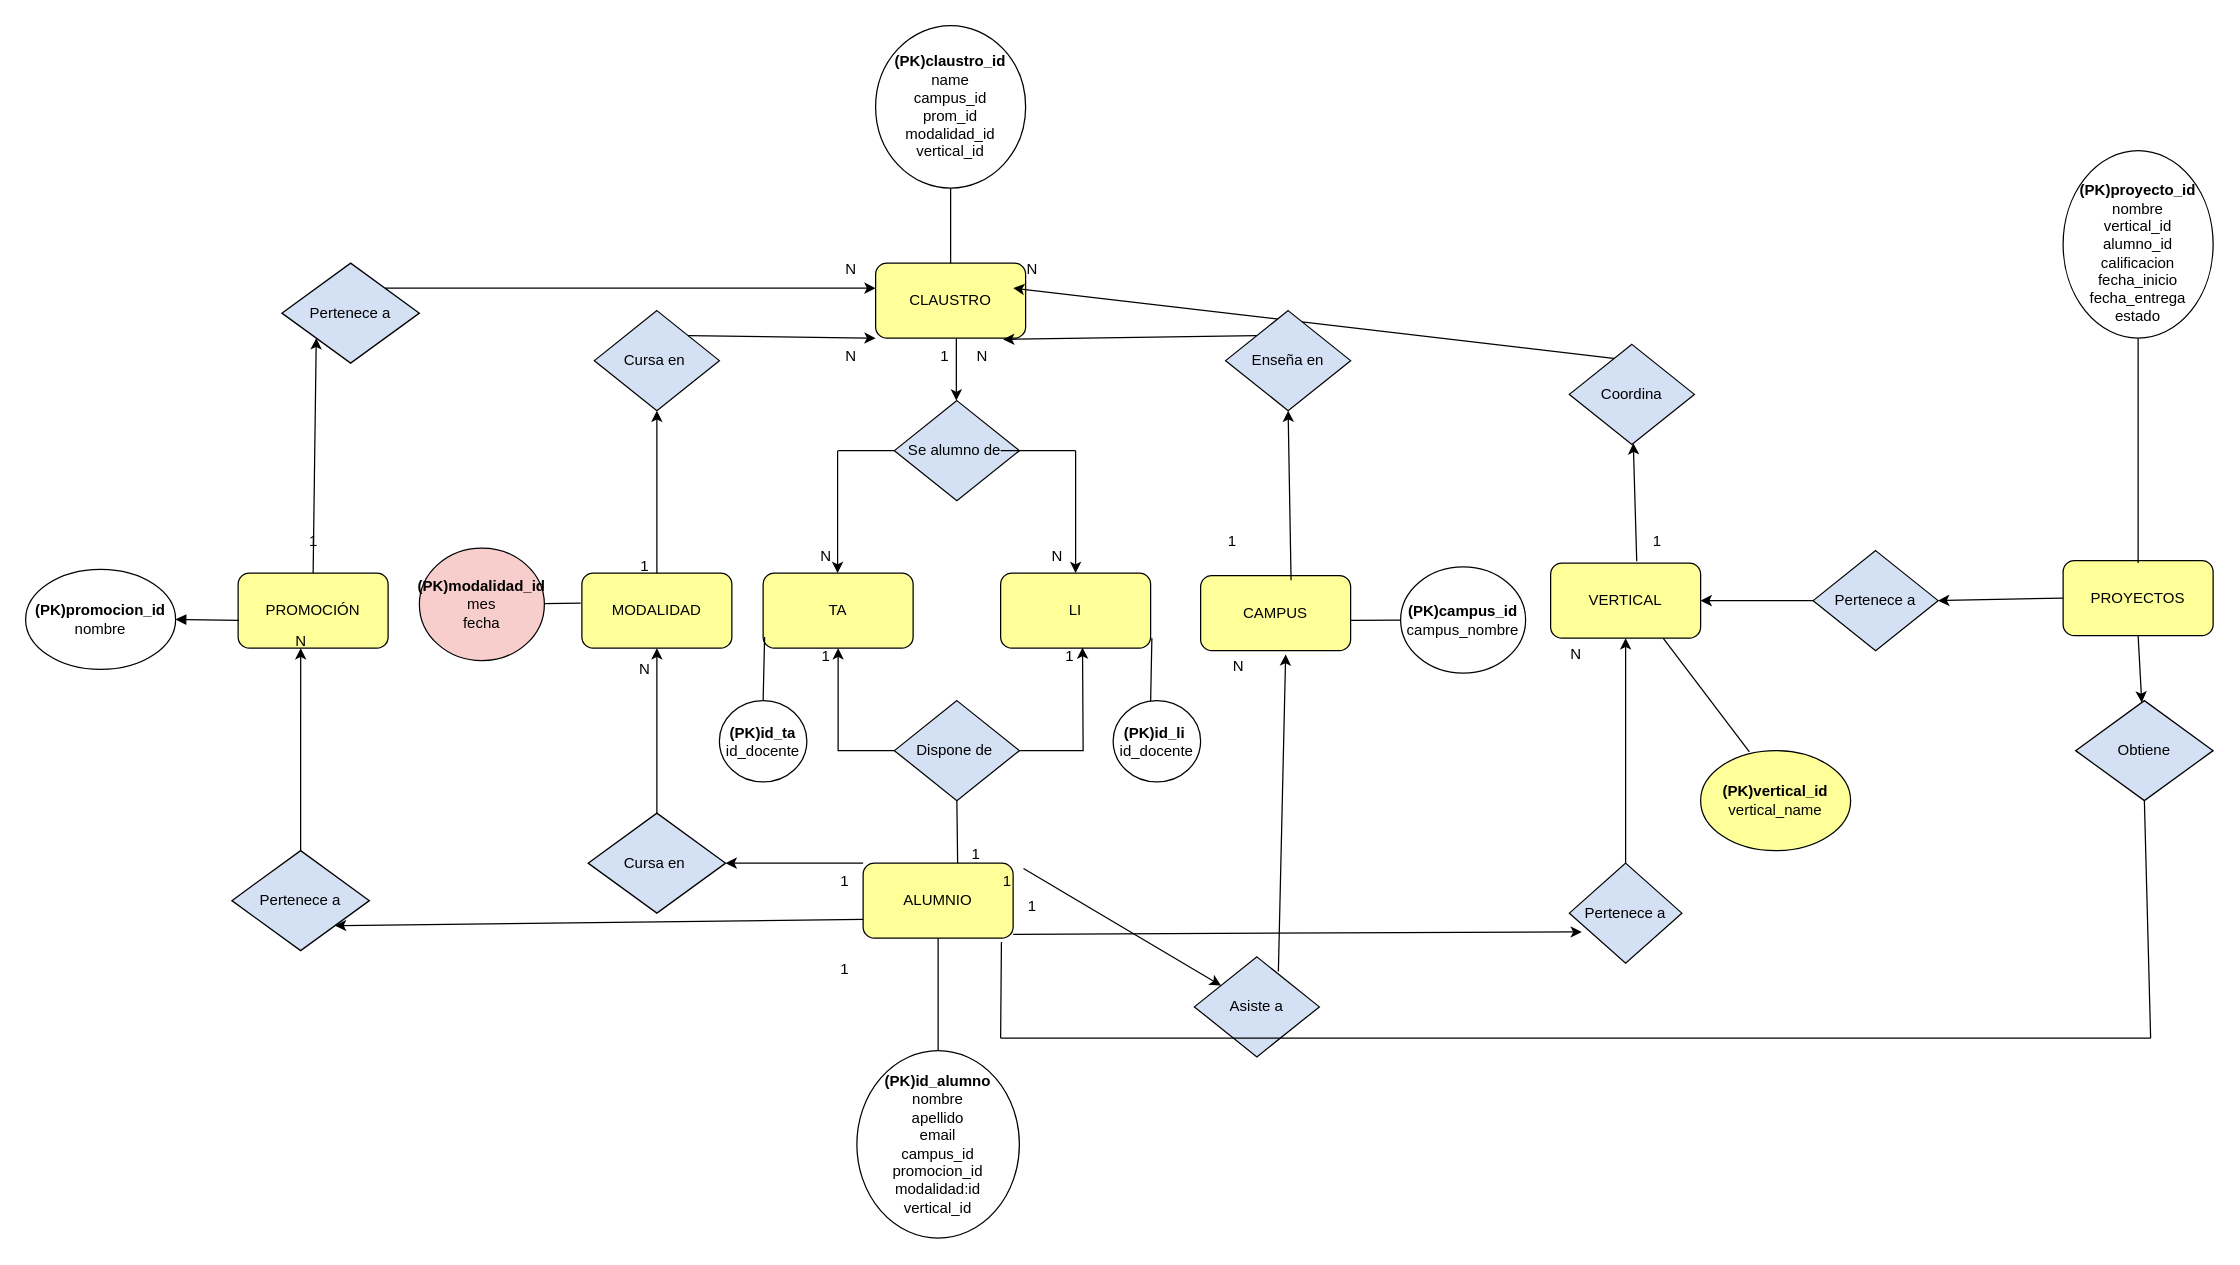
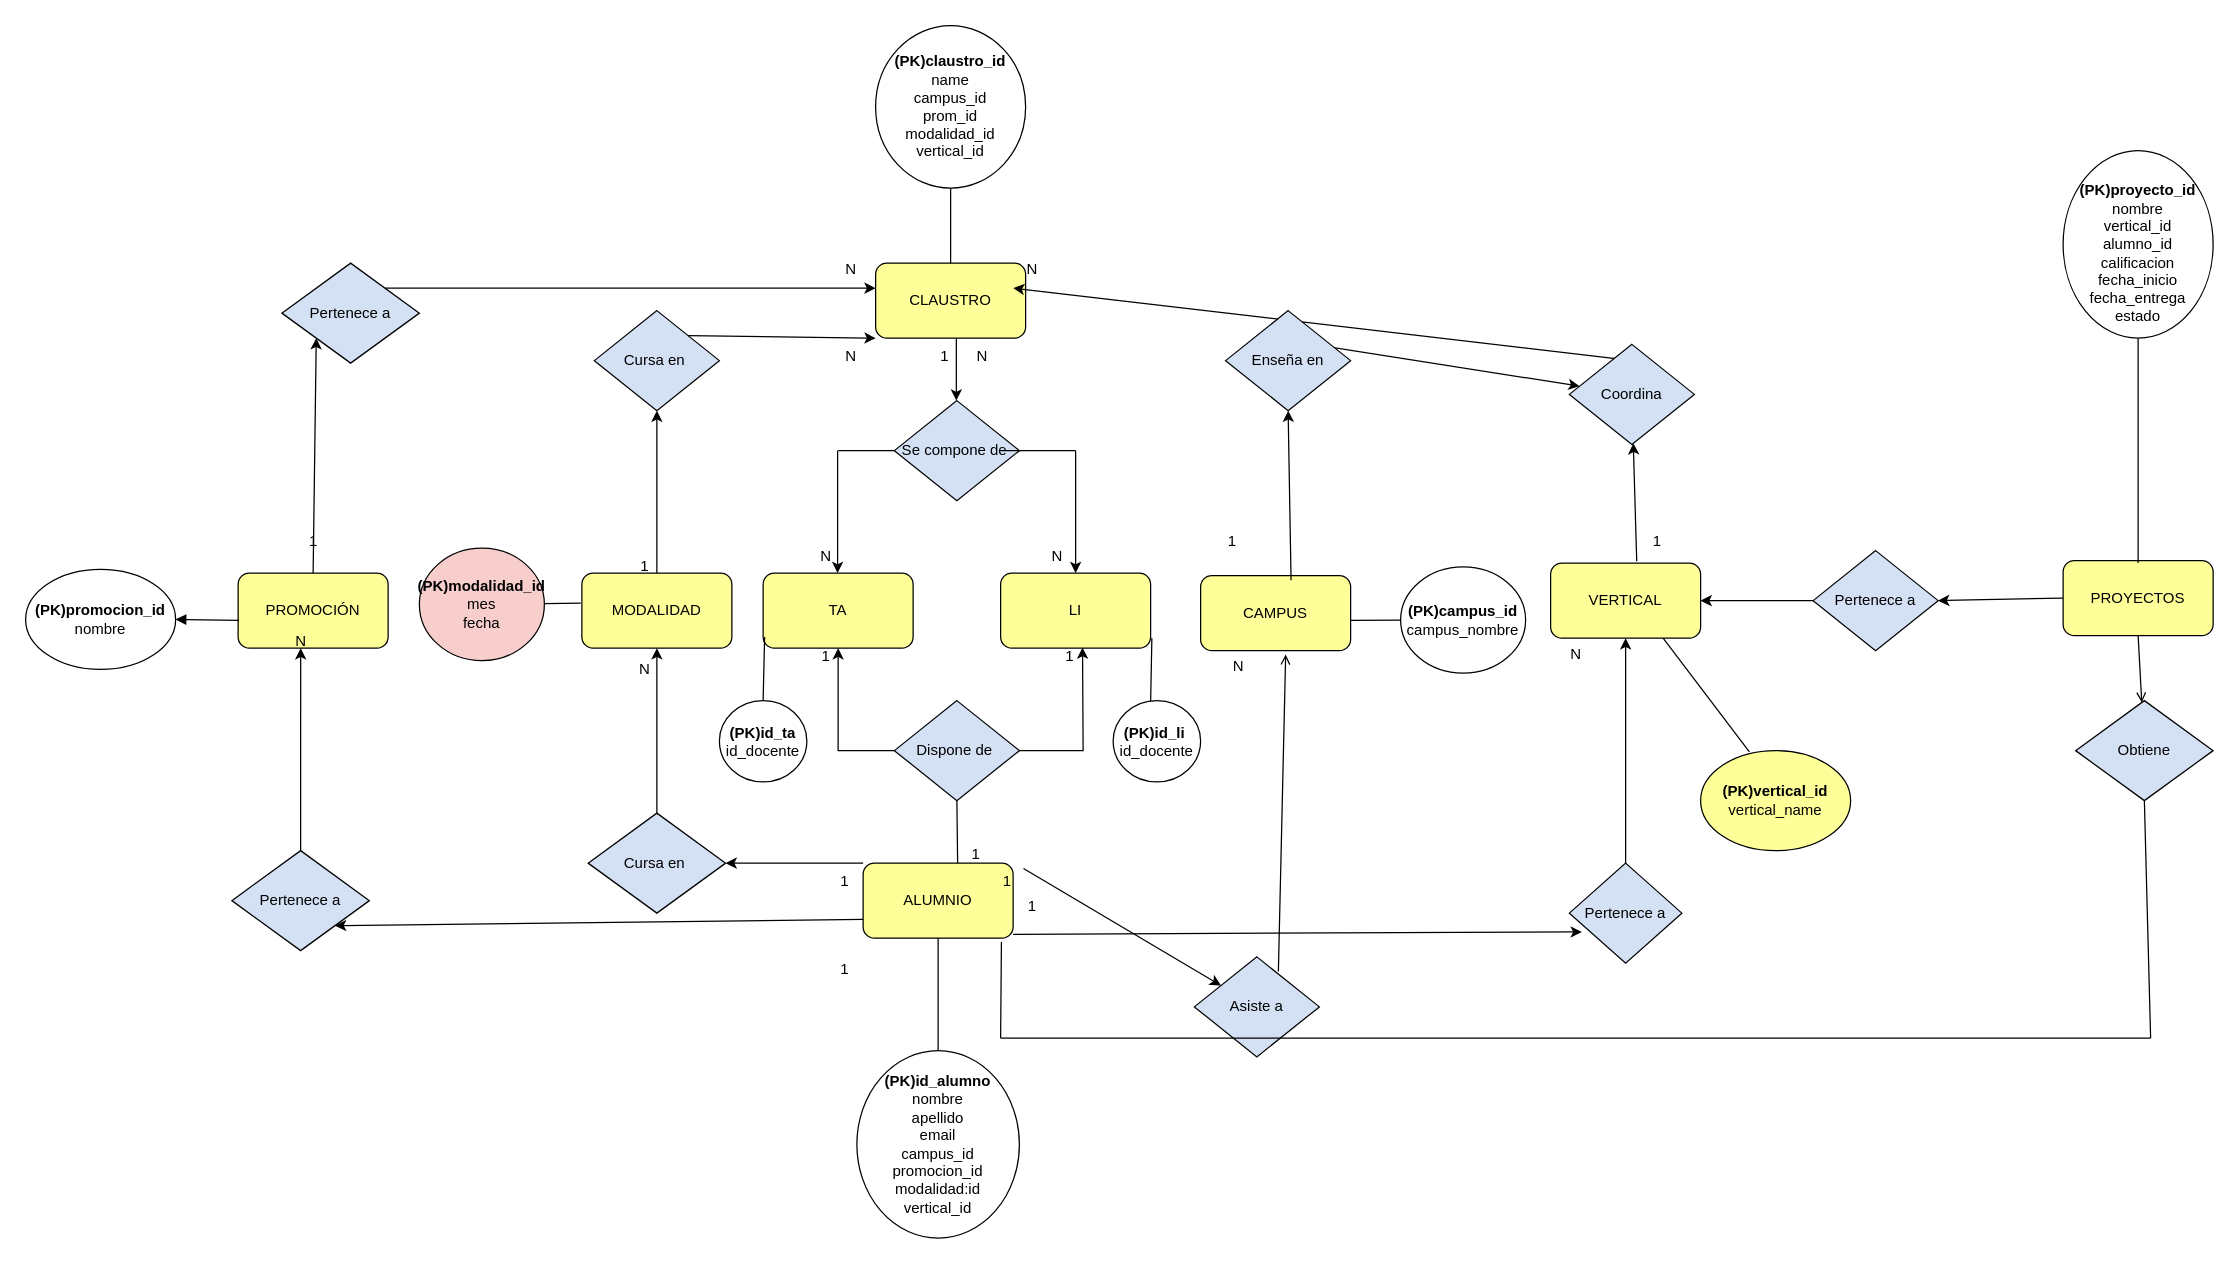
- <mxCell id="17" value="" style="endArrow=classic;html=1;rounded=0;exitX=0;exitY=0;exitDx=0;exitDy=0;entryX=0.85;entryY=1.017;entryDx=0;entryDy=0;entryPerimeter=0;" edge="1" parent="1" source="18" target="10"><mxGeometry width="50" height="50" relative="1" as="geometry"><mxPoint x="850" y="270" as="sourcePoint" /><mxPoint x="830" y="330" as="targetPoint" /></mxGeometry></mxCell>
+ <mxCell id="17" value="" style="endArrow=classic;html=1;rounded=0;exitX=0;exitY=0;exitDx=0;exitDy=0;" edge="1" parent="1" source="18" target="12"><mxGeometry width="50" height="50" relative="1" as="geometry"><mxPoint x="850" y="270" as="sourcePoint" /><mxPoint x="830" y="330" as="targetPoint" /></mxGeometry></mxCell>
- <mxCell id="73" value="Se alumno de&amp;nbsp;" style="rhombus;whiteSpace=wrap;html=1;fillColor=#D4E1F5;" vertex="1" parent="1"><mxGeometry x="715" y="320" width="100" height="80" as="geometry" /></mxCell>
+ <mxCell id="73" value="Se compone de&amp;nbsp;" style="rhombus;whiteSpace=wrap;html=1;fillColor=#D4E1F5;" vertex="1" parent="1"><mxGeometry x="715" y="320" width="100" height="80" as="geometry" /></mxCell>
- <mxCell id="34" value="" style="endArrow=classic;html=1;rounded=0;entryX=0.567;entryY=1.05;entryDx=0;entryDy=0;entryPerimeter=0;exitX=0.672;exitY=0.146;exitDx=0;exitDy=0;exitPerimeter=0;" edge="1" parent="1" source="32" target="8"><mxGeometry width="50" height="50" relative="1" as="geometry"><mxPoint x="1010" y="580" as="sourcePoint" /><mxPoint x="1060" y="530" as="targetPoint" /></mxGeometry></mxCell>
+ <mxCell id="34" value="" style="endArrow=open;html=1;rounded=0;entryX=0.567;entryY=1.05;entryDx=0;entryDy=0;entryPerimeter=0;exitX=0.672;exitY=0.146;exitDx=0;exitDy=0;exitPerimeter=0;" edge="1" parent="1" source="32" target="8"><mxGeometry width="50" height="50" relative="1" as="geometry"><mxPoint x="1010" y="580" as="sourcePoint" /><mxPoint x="1060" y="530" as="targetPoint" /></mxGeometry></mxCell>
- <mxCell id="6" value="" style="endArrow=classic;html=1;rounded=0;exitX=0.5;exitY=1;exitDx=0;exitDy=0;" edge="1" parent="1" source="5" target="2"><mxGeometry width="50" height="50" relative="1" as="geometry"><mxPoint x="1490" y="450" as="sourcePoint" /><mxPoint x="1083.75" y="260" as="targetPoint" /></mxGeometry></mxCell>
+ <mxCell id="6" value="" style="endArrow=open;html=1;rounded=0;exitX=0.5;exitY=1;exitDx=0;exitDy=0;" edge="1" parent="1" source="5" target="2"><mxGeometry width="50" height="50" relative="1" as="geometry"><mxPoint x="1490" y="450" as="sourcePoint" /><mxPoint x="1083.75" y="260" as="targetPoint" /></mxGeometry></mxCell>
